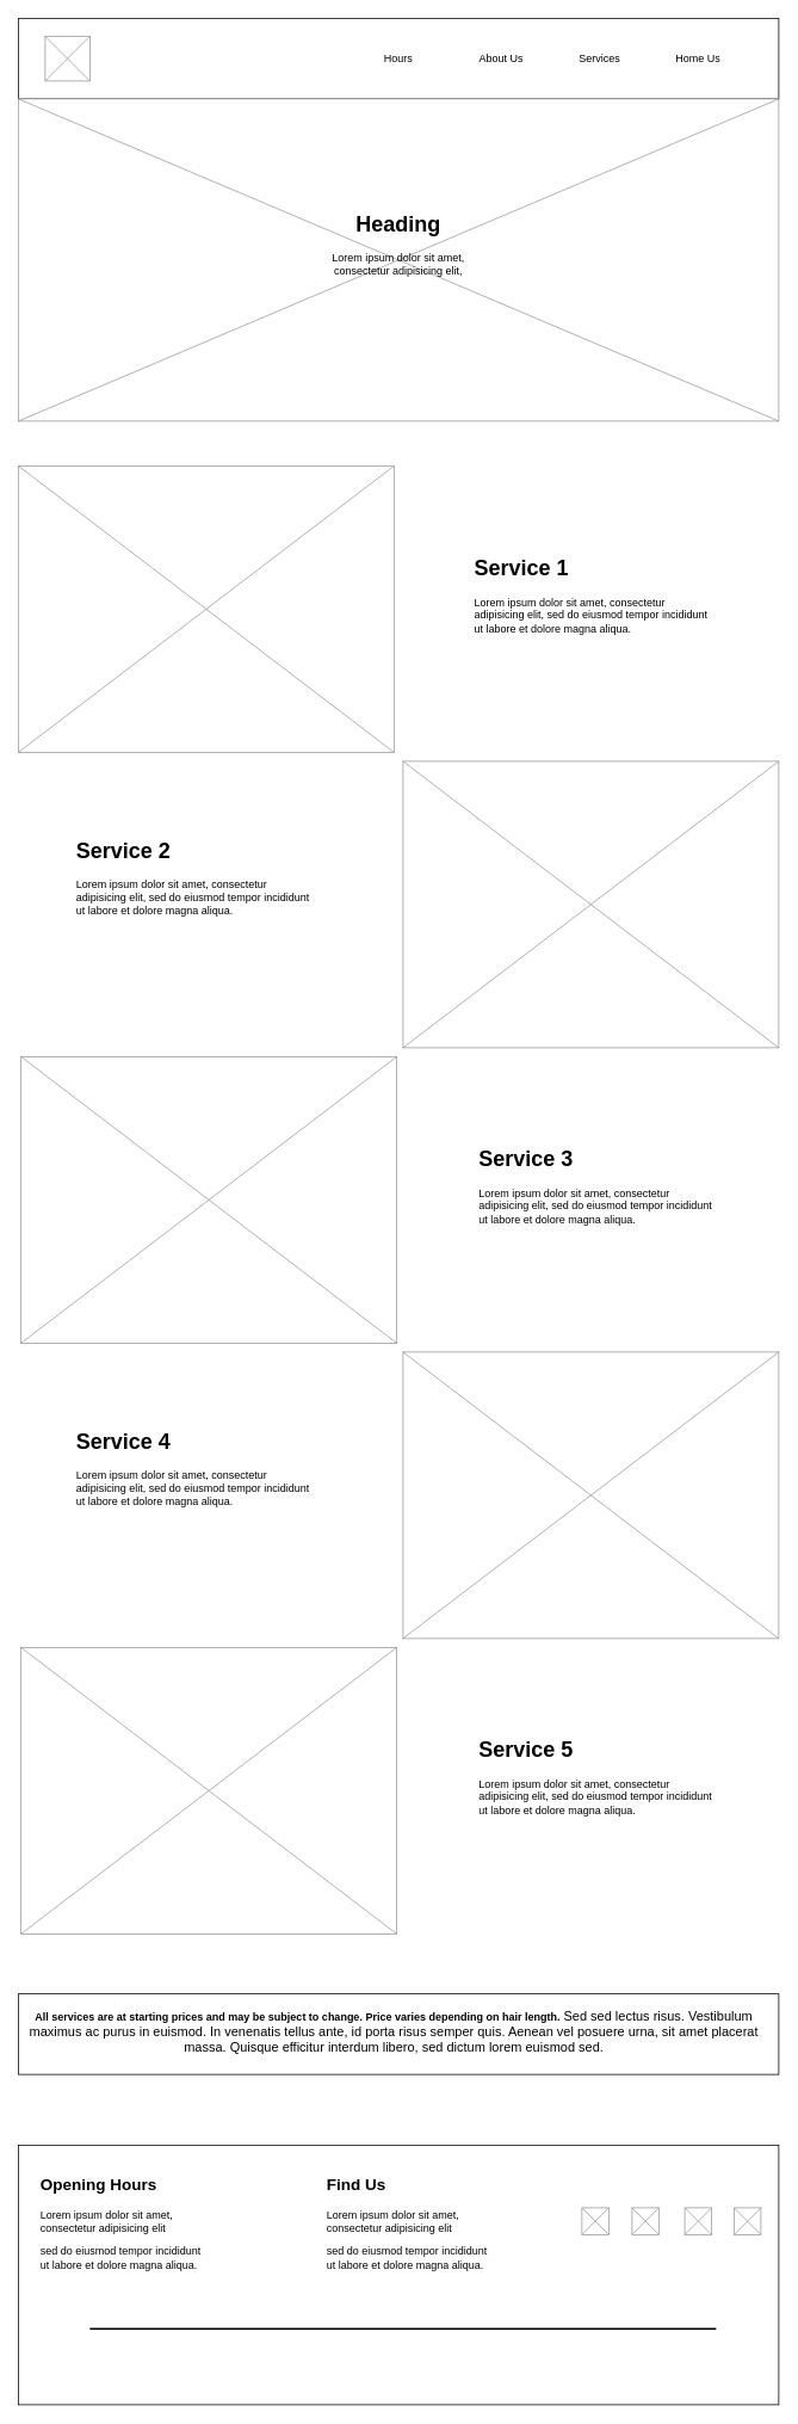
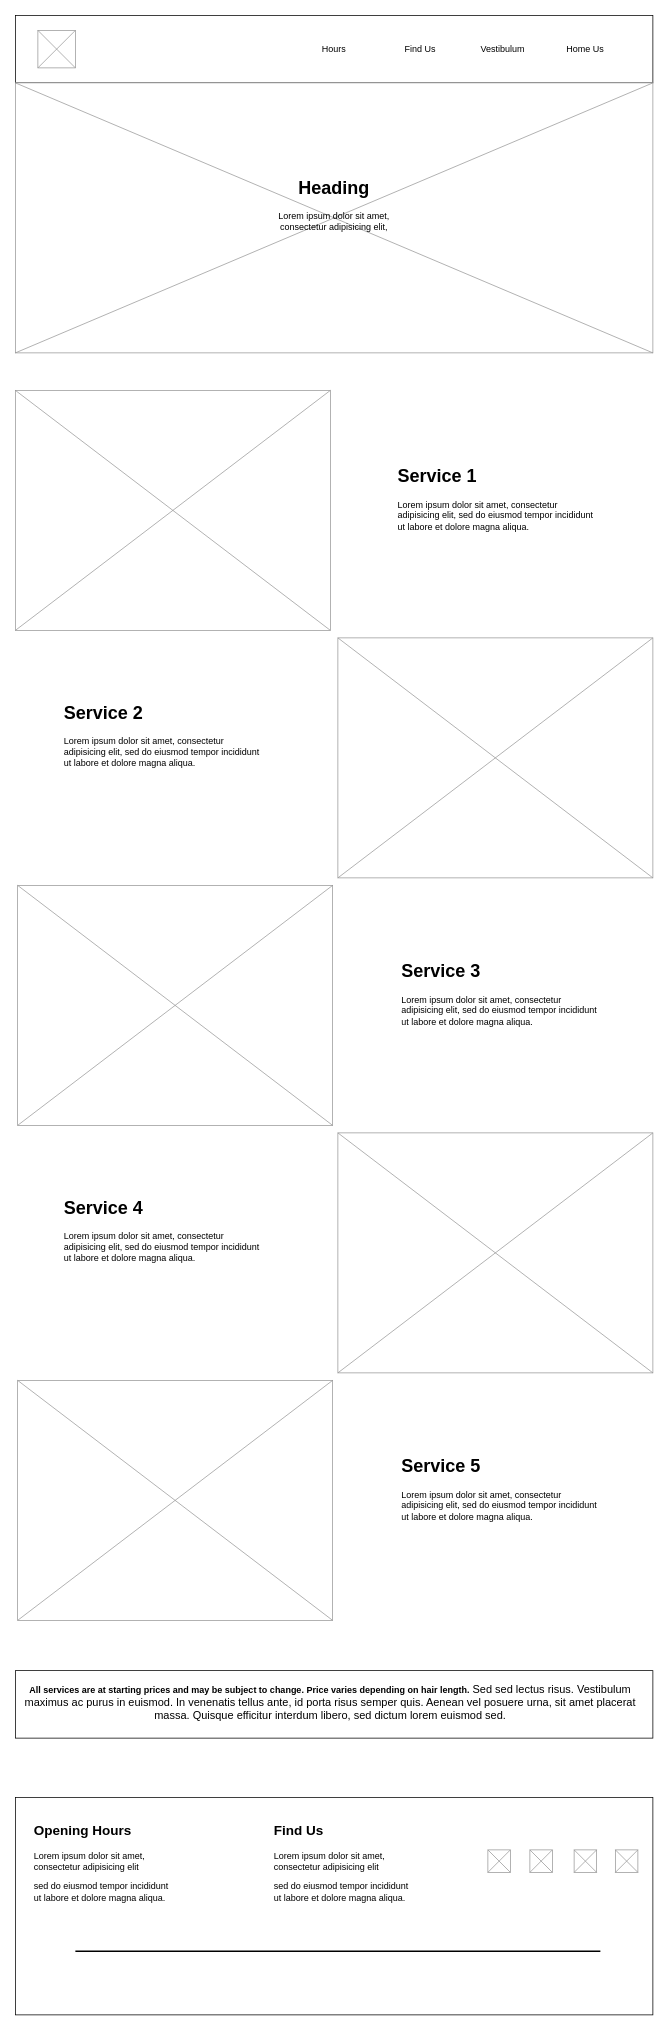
- <mxCell id="7" value="About Us" style="text;html=1;strokeColor=none;fillColor=none;align=center;verticalAlign=middle;whiteSpace=wrap;rounded=0;" vertex="1" parent="1"><mxGeometry x="520" y="50" width="80" height="30" as="geometry" /></mxCell>
+ <mxCell id="7" value="Find Us" style="text;html=1;strokeColor=none;fillColor=none;align=center;verticalAlign=middle;whiteSpace=wrap;rounded=0;" vertex="1" parent="1"><mxGeometry x="520" y="50" width="80" height="30" as="geometry" /></mxCell>
- <mxCell id="6" value="Services" style="text;html=1;strokeColor=none;fillColor=none;align=center;verticalAlign=middle;whiteSpace=wrap;rounded=0;" vertex="1" parent="1"><mxGeometry x="630" y="50" width="80" height="30" as="geometry" /></mxCell>
+ <mxCell id="6" value="Vestibulum" style="text;html=1;strokeColor=none;fillColor=none;align=center;verticalAlign=middle;whiteSpace=wrap;rounded=0;" vertex="1" parent="1"><mxGeometry x="630" y="50" width="80" height="30" as="geometry" /></mxCell>
